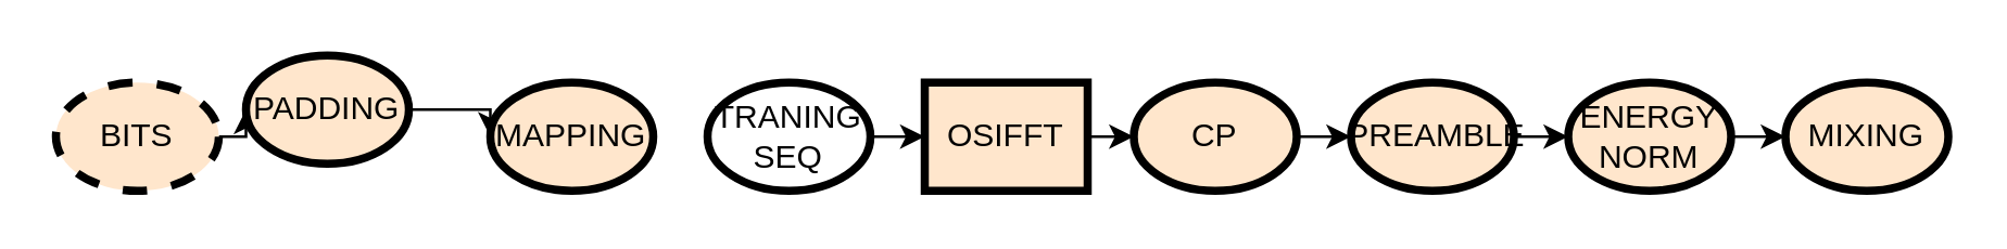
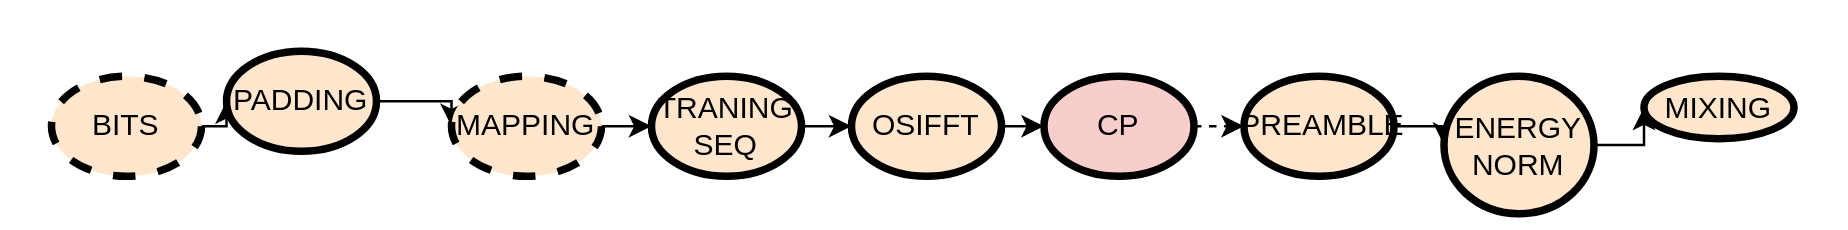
- <mxCell id="7" value="MAPPING" style="ellipse;whiteSpace=wrap;html=1;strokeWidth=3;fillColor=#ffe6cc;strokeColor=#000000;" vertex="1" parent="1"><mxGeometry x="180" y="30" width="60" height="40" as="geometry" /></mxCell>
+ <mxCell id="7" value="MAPPING" style="ellipse;whiteSpace=wrap;html=1;strokeWidth=3;fillColor=#ffe6cc;strokeColor=#000000;dashed=1;" vertex="1" parent="1"><mxGeometry x="180" y="30" width="60" height="40" as="geometry" /></mxCell>
+ <mxCell id="6" style="edgeStyle=orthogonalEdgeStyle;rounded=0;orthogonalLoop=1;jettySize=auto;html=1;exitX=1;exitY=0.5;exitDx=0;exitDy=0;entryX=0;entryY=0.5;entryDx=0;entryDy=0;strokeWidth=1;" edge="1" parent="1" source="7" target="9"><mxGeometry relative="1" as="geometry" /></mxCell>
- <mxCell id="9" value="TRANING SEQ" style="ellipse;whiteSpace=wrap;html=1;strokeWidth=3;fillColor=#ffffff;strokeColor=#000000;" vertex="1" parent="1"><mxGeometry x="260" y="30" width="60" height="40" as="geometry" /></mxCell>
+ <mxCell id="9" value="TRANING SEQ" style="ellipse;whiteSpace=wrap;html=1;strokeWidth=3;fillColor=#ffe6cc;strokeColor=#000000;" vertex="1" parent="1"><mxGeometry x="260" y="30" width="60" height="40" as="geometry" /></mxCell>
- <mxCell id="11" value="OSIFFT" style="whiteSpace=wrap;html=1;strokeWidth=3;fillColor=#ffe6cc;strokeColor=#000000;rounded=0;" vertex="1" parent="1"><mxGeometry x="340" y="30" width="60" height="40" as="geometry" /></mxCell>
+ <mxCell id="11" value="OSIFFT" style="ellipse;whiteSpace=wrap;html=1;strokeWidth=3;fillColor=#ffe6cc;strokeColor=#000000;" vertex="1" parent="1"><mxGeometry x="340" y="30" width="60" height="40" as="geometry" /></mxCell>
- <mxCell id="13" value="CP" style="ellipse;whiteSpace=wrap;html=1;strokeWidth=3;fillColor=#ffe6cc;strokeColor=#000000;" vertex="1" parent="1"><mxGeometry x="417" y="30" width="60" height="40" as="geometry" /></mxCell>
+ <mxCell id="13" value="CP" style="ellipse;whiteSpace=wrap;html=1;strokeWidth=3;fillColor=#f8cecc;strokeColor=#000000;" vertex="1" parent="1"><mxGeometry x="417" y="30" width="60" height="40" as="geometry" /></mxCell>
- <mxCell id="12" style="edgeStyle=orthogonalEdgeStyle;rounded=0;orthogonalLoop=1;jettySize=auto;html=1;exitX=1;exitY=0.5;exitDx=0;exitDy=0;entryX=0;entryY=0.5;entryDx=0;entryDy=0;strokeWidth=1;" edge="1" parent="1" source="13" target="15"><mxGeometry relative="1" as="geometry" /></mxCell>
+ <mxCell id="12" style="edgeStyle=orthogonalEdgeStyle;rounded=0;orthogonalLoop=1;jettySize=auto;html=1;exitX=1;exitY=0.5;exitDx=0;exitDy=0;entryX=0;entryY=0.5;entryDx=0;entryDy=0;strokeWidth=1;dashed=1;" edge="1" parent="1" source="13" target="15"><mxGeometry relative="1" as="geometry" /></mxCell>
- <mxCell id="17" value="ENERGY NORM" style="ellipse;whiteSpace=wrap;html=1;strokeWidth=3;fillColor=#ffe6cc;strokeColor=#000000;" vertex="1" parent="1"><mxGeometry x="577" y="30" width="60" height="40" as="geometry" /></mxCell>
+ <mxCell id="17" value="ENERGY NORM" style="ellipse;whiteSpace=wrap;html=1;strokeWidth=3;fillColor=#ffe6cc;strokeColor=#000000;" vertex="1" parent="1"><mxGeometry x="577" y="30" width="60" height="55" as="geometry" /></mxCell>
- <mxCell id="18" value="MIXING" style="ellipse;whiteSpace=wrap;html=1;strokeWidth=3;fillColor=#ffe6cc;strokeColor=#000000;" vertex="1" parent="1"><mxGeometry x="657" y="30" width="60" height="40" as="geometry" /></mxCell>
+ <mxCell id="18" value="MIXING" style="ellipse;whiteSpace=wrap;html=1;strokeWidth=3;fillColor=#ffe6cc;strokeColor=#000000;" vertex="1" parent="1"><mxGeometry x="657" y="30" width="60" height="25" as="geometry" /></mxCell>
